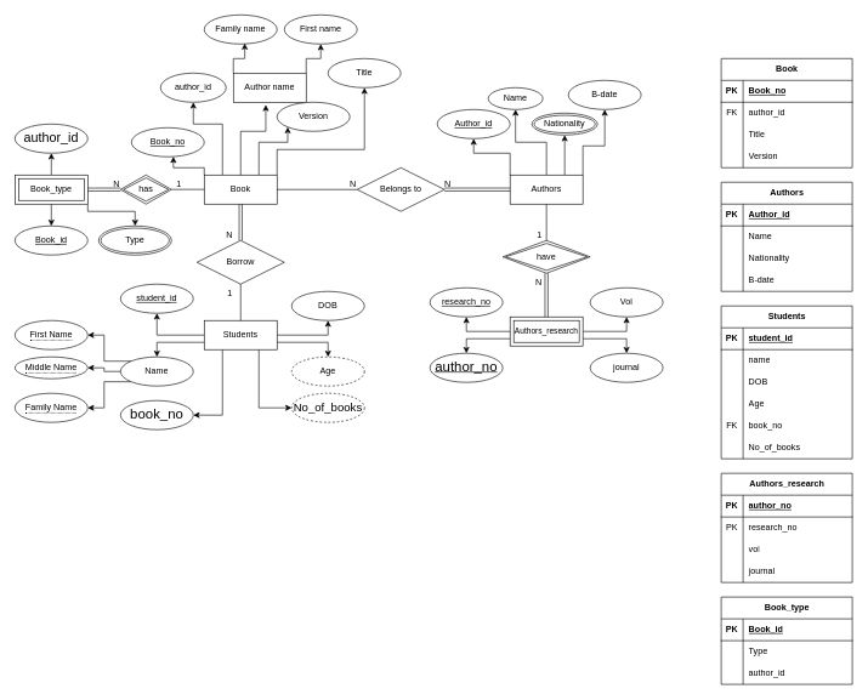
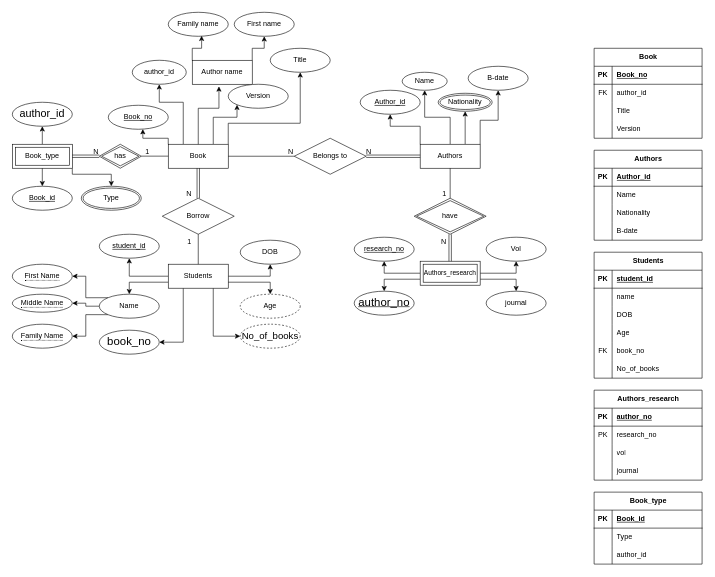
- <mxCell id="62" value="have" style="shape=rhombus;double=1;perimeter=rhombusPerimeter;whiteSpace=wrap;html=1;align=center;" vertex="1" parent="1"><mxGeometry x="690" y="330" width="120" height="45" as="geometry" /></mxCell>
+ <mxCell id="62" value="have" style="shape=rhombus;double=1;perimeter=rhombusPerimeter;whiteSpace=wrap;html=1;align=center;" vertex="1" parent="1"><mxGeometry x="690" y="330" width="120" height="60" as="geometry" /></mxCell>
